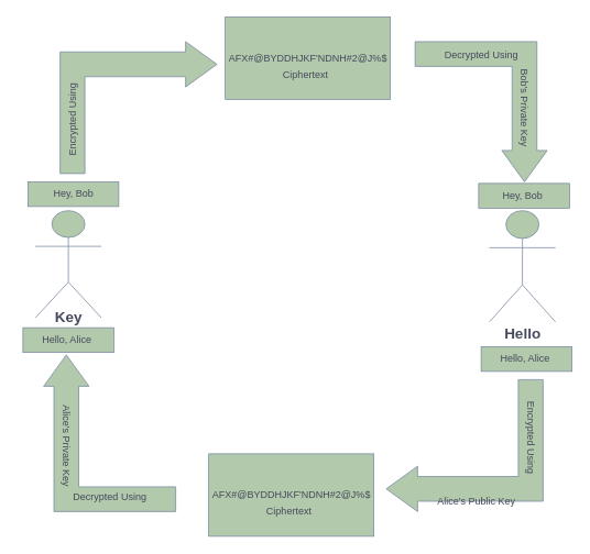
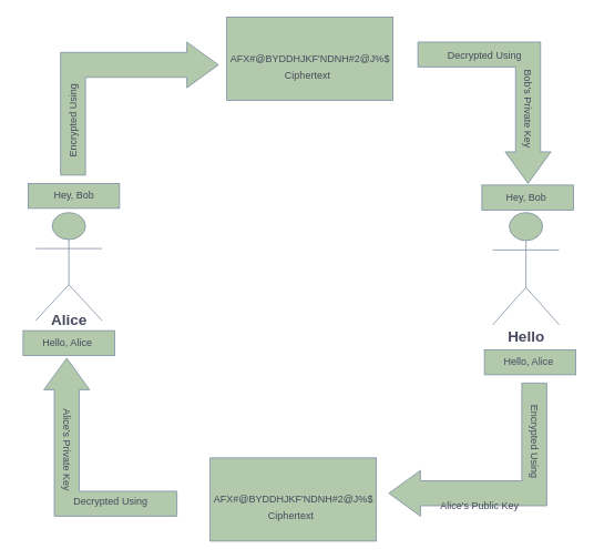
- <mxCell id="10" value="&lt;h2&gt;Key&lt;/h2&gt;" style="text;html=1;align=center;verticalAlign=middle;resizable=0;points=[];autosize=1;strokeColor=none;fillColor=none;fontColor=#46495D;" parent="1" vertex="1"><mxGeometry x="52" y="360" width="60" height="50" as="geometry" /></mxCell>
+ <mxCell id="10" value="&lt;h2&gt;Alice&lt;/h2&gt;" style="text;html=1;align=center;verticalAlign=middle;resizable=0;points=[];autosize=1;strokeColor=none;fillColor=none;fontColor=#46495D;" parent="1" vertex="1"><mxGeometry x="52" y="360" width="60" height="50" as="geometry" /></mxCell>
